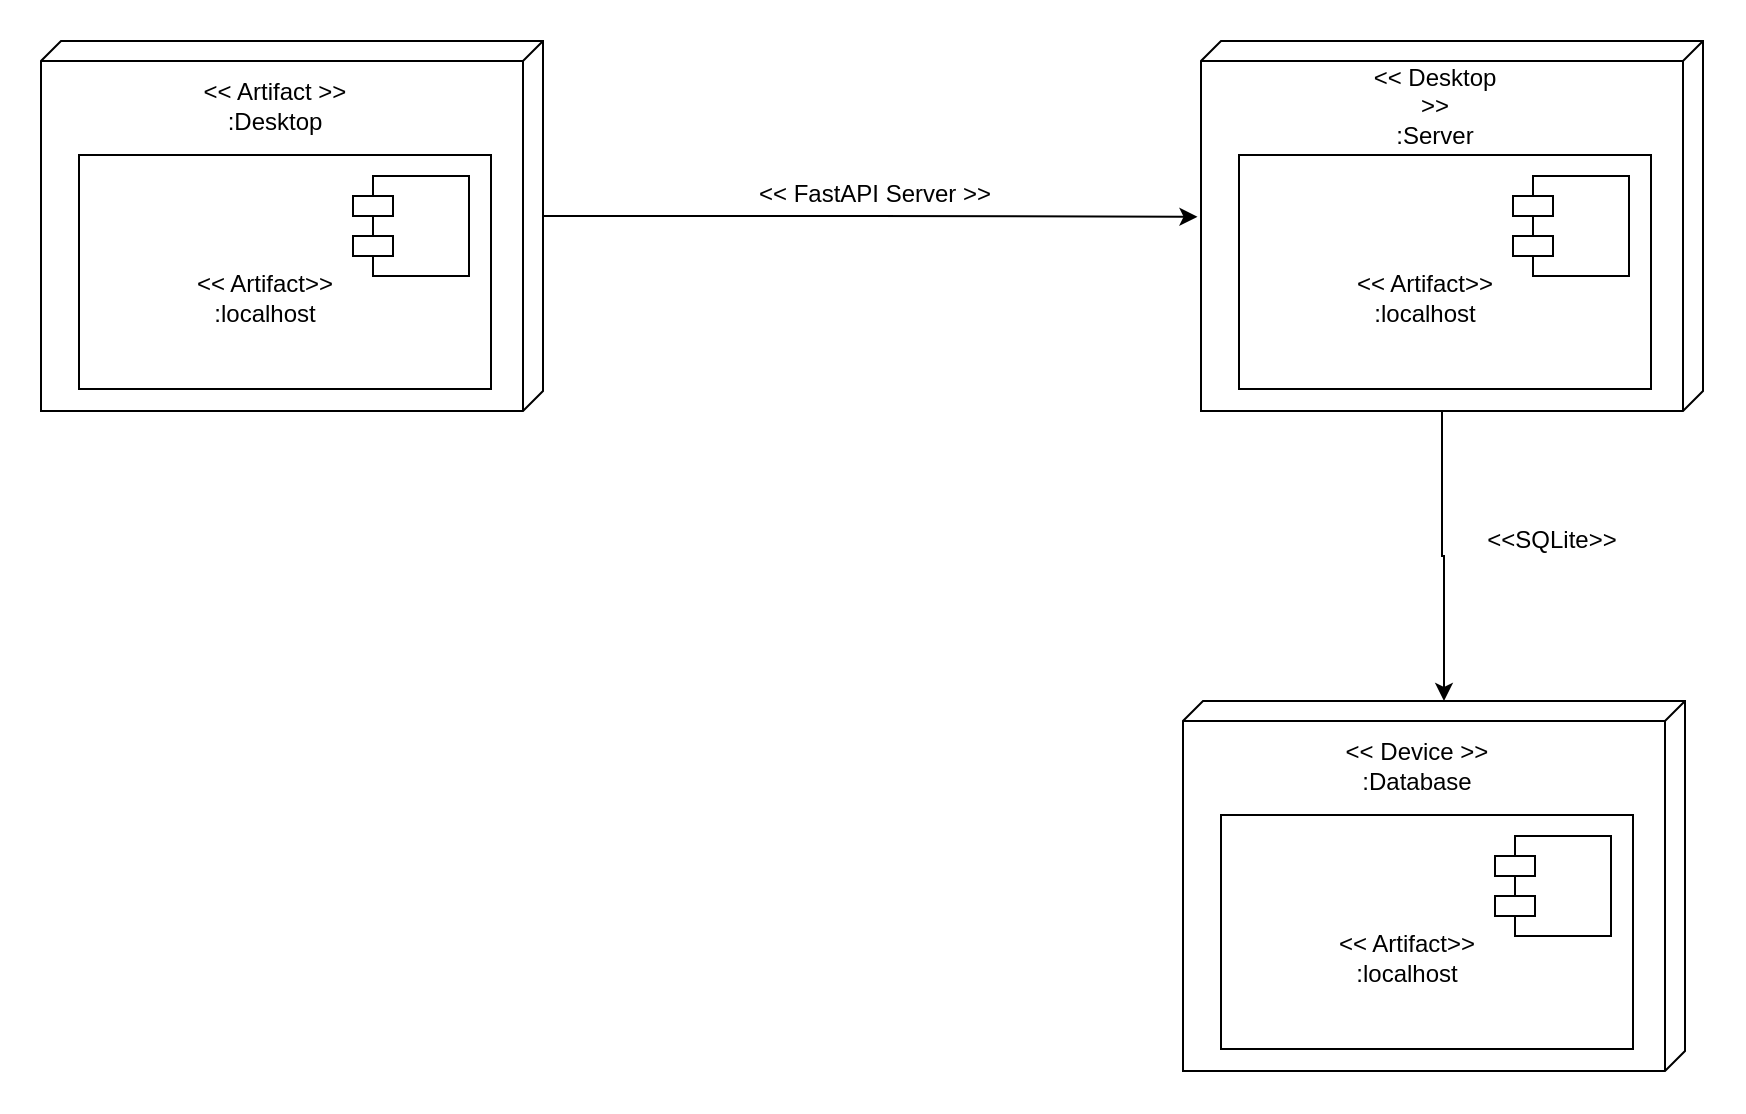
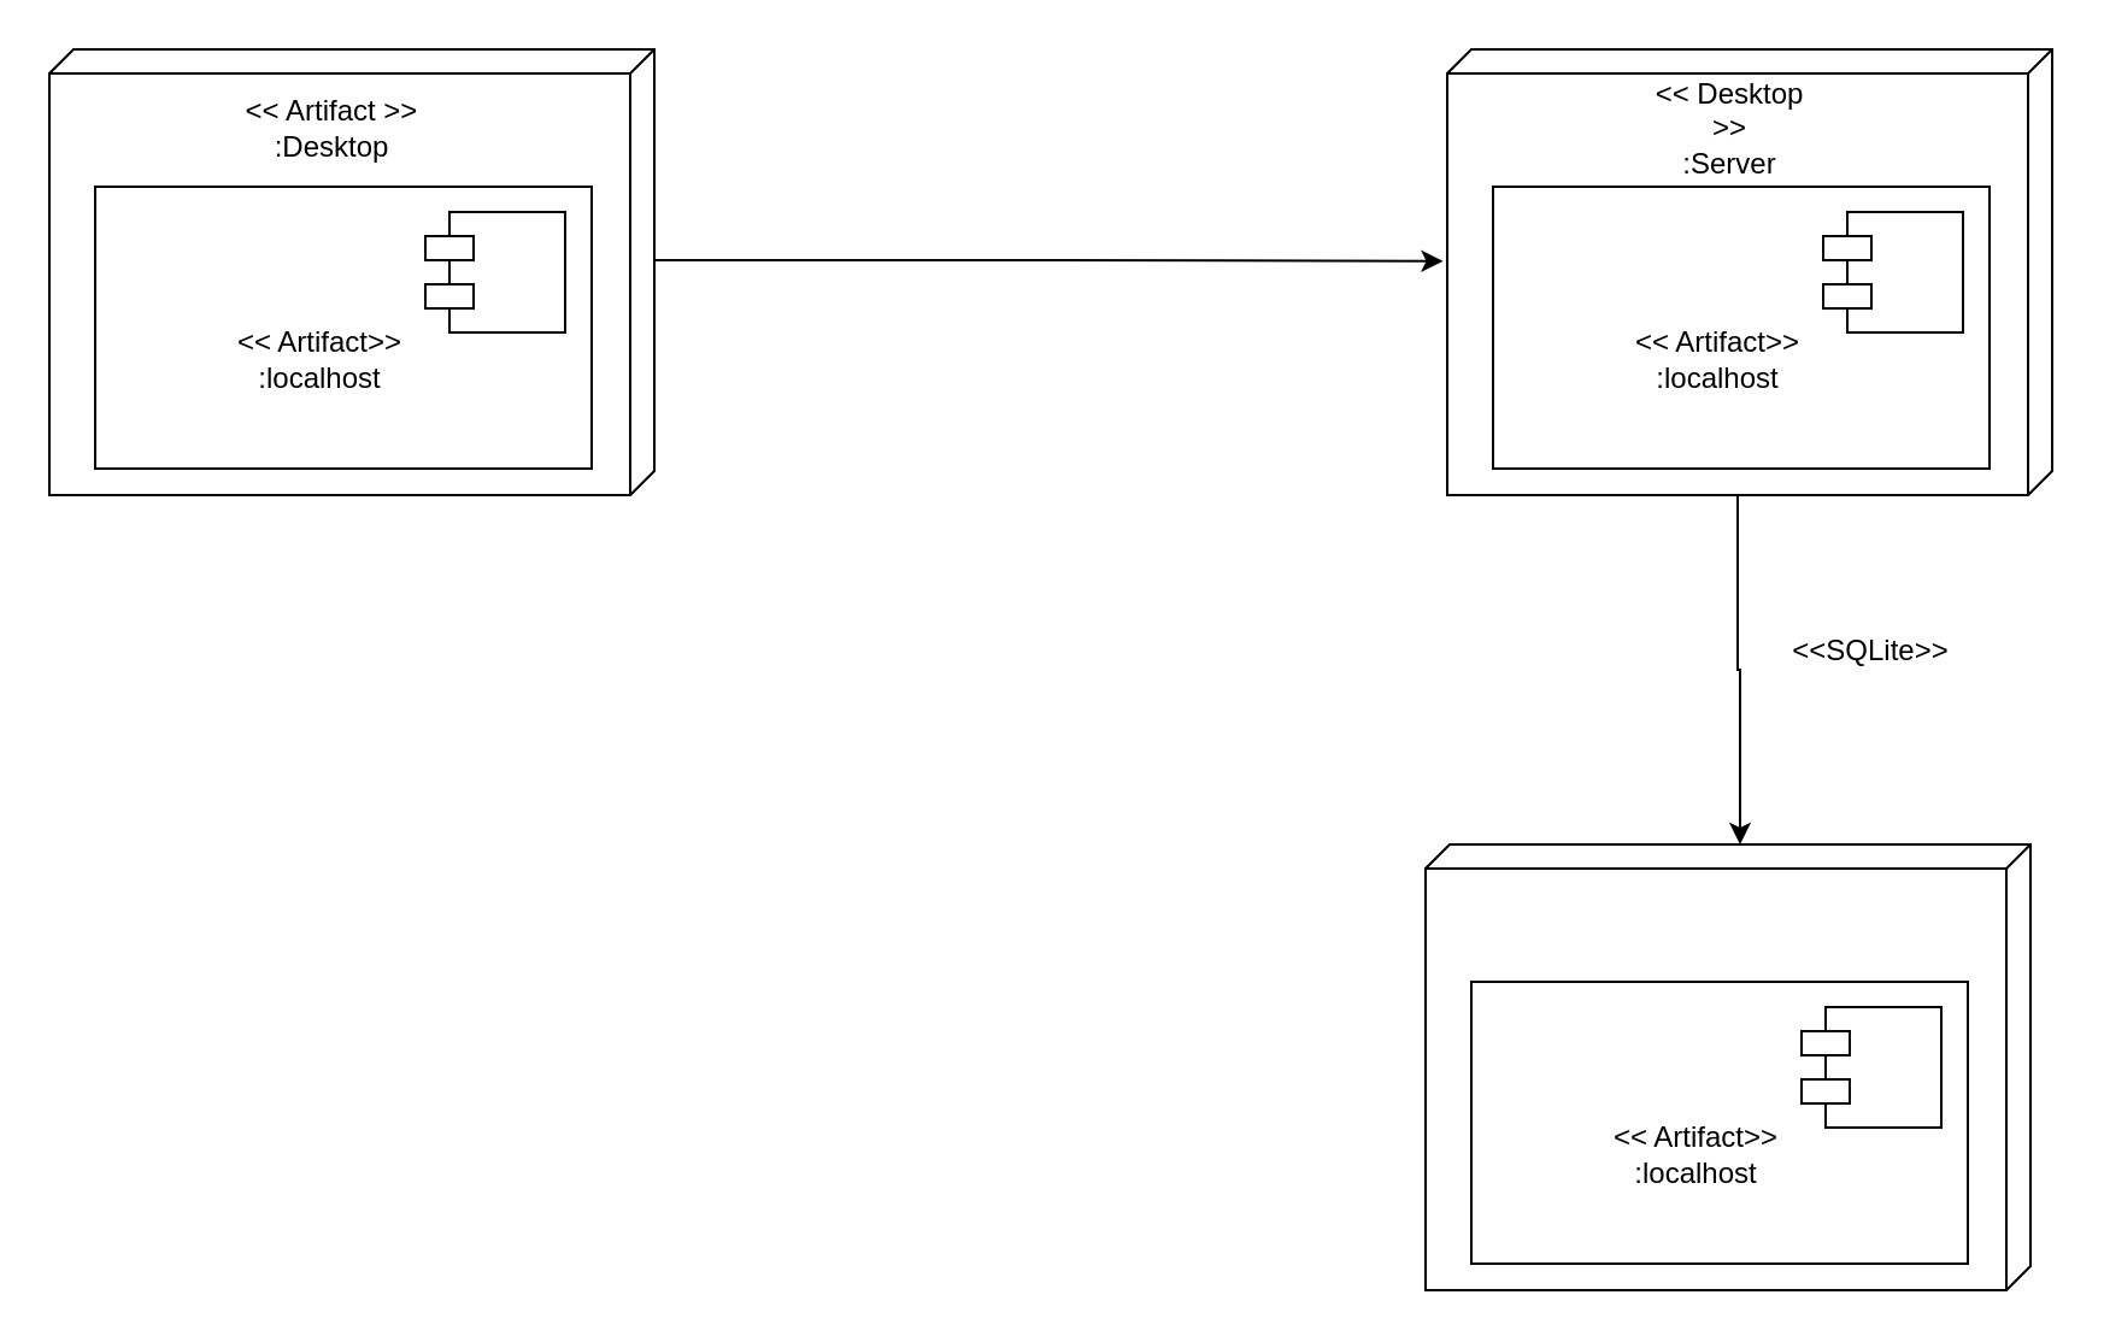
- <mxCell id="19" value="&amp;lt;&amp;lt; FastAPI Server &amp;gt;&amp;gt;" style="text;html=1;align=center;verticalAlign=middle;whiteSpace=wrap;rounded=0;" vertex="1" parent="1"><mxGeometry x="372" y="82" width="131" height="30" as="geometry" /></mxCell>
- <mxCell id="14" value="&amp;lt;&amp;lt; Device &amp;gt;&amp;gt;&lt;div&gt;:Database&lt;/div&gt;" style="text;html=1;align=center;verticalAlign=middle;whiteSpace=wrap;rounded=0;" vertex="1" parent="1"><mxGeometry x="670" y="359" width="77" height="48" as="geometry" /></mxCell>
